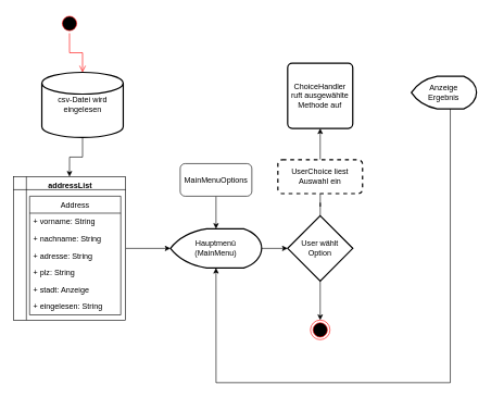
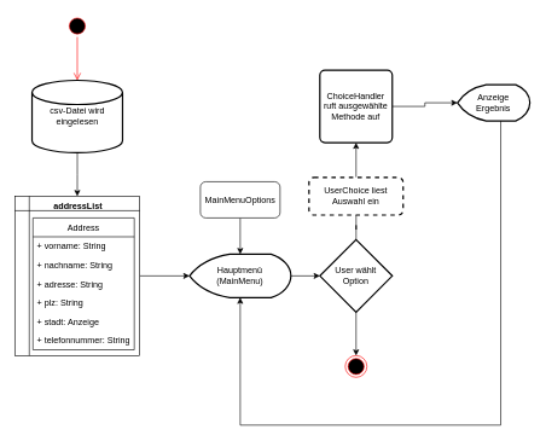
+ <mxCell id="24" style="edgeStyle=orthogonalEdgeStyle;rounded=0;orthogonalLoop=1;jettySize=auto;html=1;entryX=0;entryY=0.5;entryDx=0;entryDy=0;entryPerimeter=0;" edge="1" parent="1" source="25" target="27"><mxGeometry relative="1" as="geometry" /></mxCell>
- <mxCell id="5" value="csv-Datei wird eingelesen" style="strokeWidth=2;html=1;shape=mxgraph.flowchart.database;whiteSpace=wrap;" vertex="1" parent="1"><mxGeometry x="63.75" y="110" width="125" height="100" as="geometry" /></mxCell>
+ <mxCell id="5" value="csv-Datei wird eingelesen" style="strokeWidth=2;html=1;shape=mxgraph.flowchart.database;whiteSpace=wrap;" vertex="1" parent="1"><mxGeometry x="43.75" y="110" width="125" height="100" as="geometry" /></mxCell>
- <mxCell id="14" value="+ eingelesen: String" style="text;strokeColor=none;fillColor=none;align=left;verticalAlign=top;spacingLeft=4;spacingRight=4;overflow=hidden;rotatable=0;points=[[0,0.5],[1,0.5]];portConstraint=eastwest;" vertex="1" parent="8"><mxGeometry y="156" width="140" height="26" as="geometry" /></mxCell>
+ <mxCell id="14" value="+ telefonnummer: String" style="text;strokeColor=none;fillColor=none;align=left;verticalAlign=top;spacingLeft=4;spacingRight=4;overflow=hidden;rotatable=0;points=[[0,0.5],[1,0.5]];portConstraint=eastwest;" vertex="1" parent="8"><mxGeometry y="156" width="140" height="26" as="geometry" /></mxCell>
